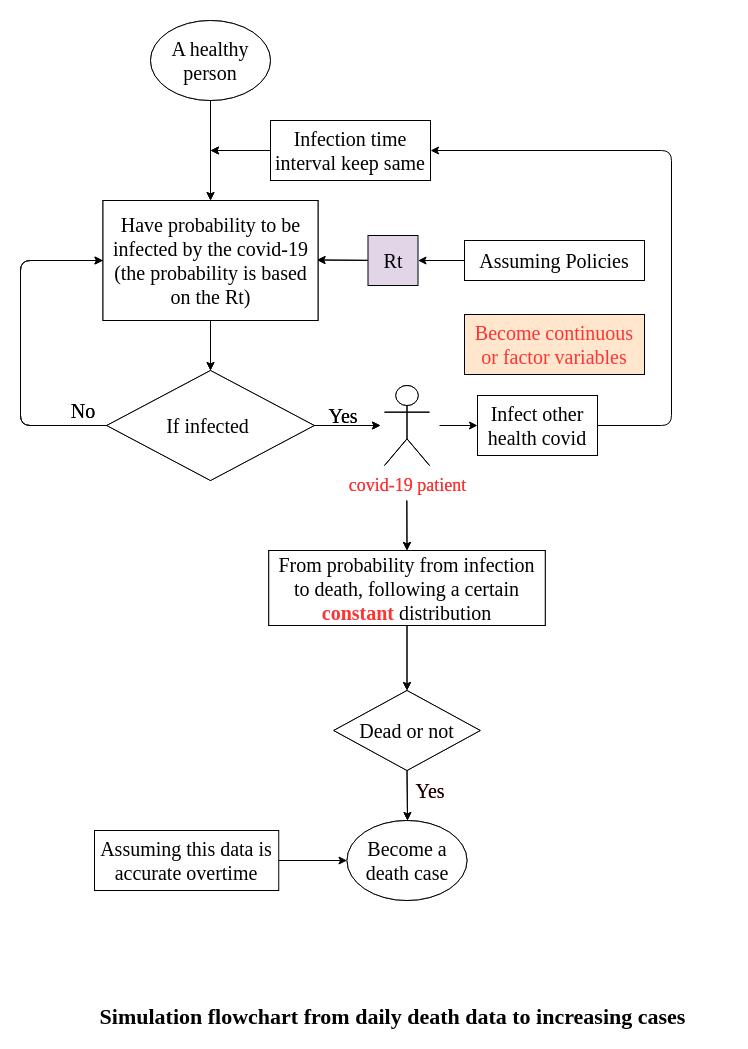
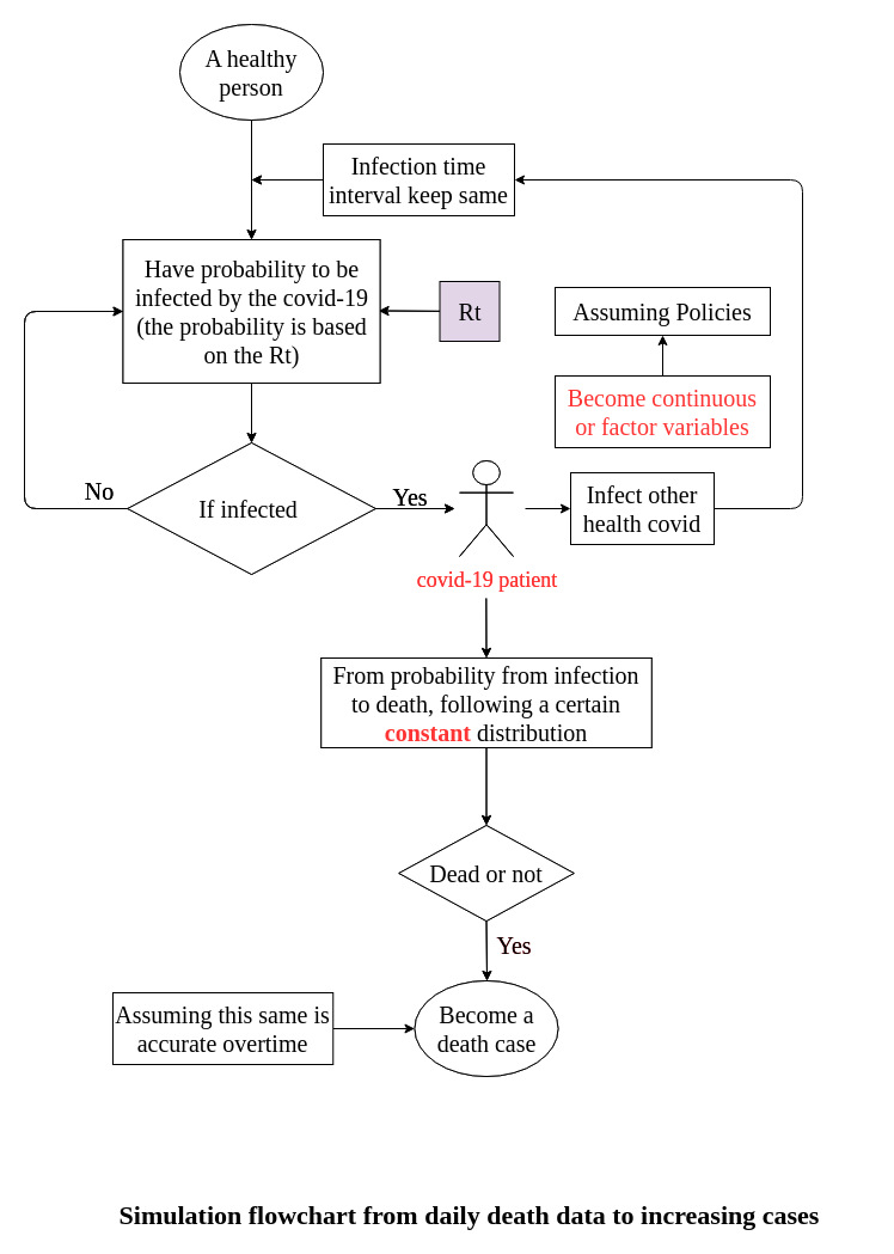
- <mxCell id="30" value="" style="endArrow=classic;html=1;fontFamily=Times New Roman;fontSize=20;exitX=0;exitY=0.5;exitDx=0;exitDy=0;entryX=1;entryY=0.5;entryDx=0;entryDy=0;" parent="1" source="31" target="29" edge="1"><mxGeometry width="50" height="50" relative="1" as="geometry"><mxPoint x="490" y="260" as="sourcePoint" /><mxPoint x="440" y="260" as="targetPoint" /></mxGeometry></mxCell>
+ <mxCell id="23" value="" style="endArrow=classic;html=1;fontFamily=Times New Roman;fontSize=20;fontColor=#FF3333;entryX=0.5;entryY=1;entryDx=0;entryDy=0;exitX=0.5;exitY=0;exitDx=0;exitDy=0;" parent="1" source="49" target="31" edge="1"><mxGeometry width="50" height="50" relative="1" as="geometry"><mxPoint x="580" y="130" as="sourcePoint" /><mxPoint x="580" y="170" as="targetPoint" /></mxGeometry></mxCell>
- <mxCell id="49" value="Become continuous or factor variables" style="rounded=0;whiteSpace=wrap;html=1;fontFamily=Times New Roman;fontSize=20;fontColor=#FF3333;fillColor=#ffe6cc;" parent="1" vertex="1"><mxGeometry x="464" y="314" width="180" height="60" as="geometry" /></mxCell>
+ <mxCell id="49" value="Become continuous or factor variables" style="rounded=0;whiteSpace=wrap;html=1;fontFamily=Times New Roman;fontSize=20;fontColor=#FF3333;" parent="1" vertex="1"><mxGeometry x="464" y="314" width="180" height="60" as="geometry" /></mxCell>
- <mxCell id="54" value="&lt;font face=&quot;Times New Roman&quot; style=&quot;font-size: 20px&quot;&gt;Assuming this data is accurate overtime&lt;/font&gt;" style="rounded=0;whiteSpace=wrap;html=1;" vertex="1" parent="1"><mxGeometry x="94" y="830" width="184.25" height="60" as="geometry" /></mxCell>
+ <mxCell id="54" value="&lt;font face=&quot;Times New Roman&quot; style=&quot;font-size: 20px&quot;&gt;Assuming this same is accurate overtime&lt;/font&gt;" style="rounded=0;whiteSpace=wrap;html=1;" vertex="1" parent="1"><mxGeometry x="94" y="830" width="184.25" height="60" as="geometry" /></mxCell>
